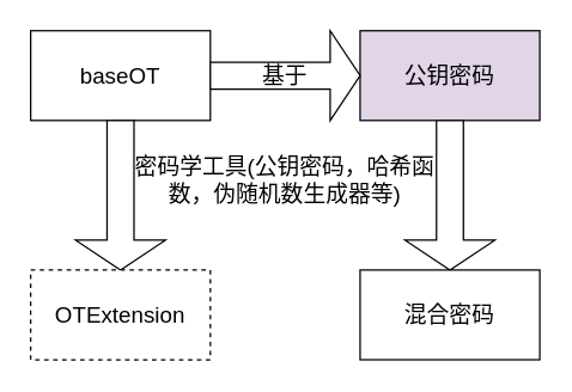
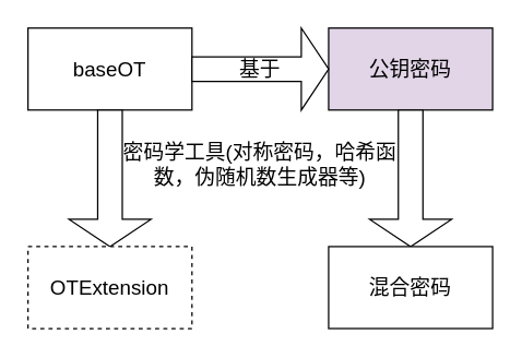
- <mxCell id="9" value="密码学工具(公钥密码，哈希函数，伪随机数生成器等)" style="text;html=1;strokeColor=none;fillColor=none;align=center;verticalAlign=middle;whiteSpace=wrap;rounded=0;fontSize=15;" vertex="1" parent="1"><mxGeometry x="80" y="90" width="220" height="60" as="geometry" /></mxCell>
+ <mxCell id="9" value="密码学工具(对称密码，哈希函数，伪随机数生成器等)" style="text;html=1;strokeColor=none;fillColor=none;align=center;verticalAlign=middle;whiteSpace=wrap;rounded=0;fontSize=15;" vertex="1" parent="1"><mxGeometry x="80" y="90" width="220" height="60" as="geometry" /></mxCell>
